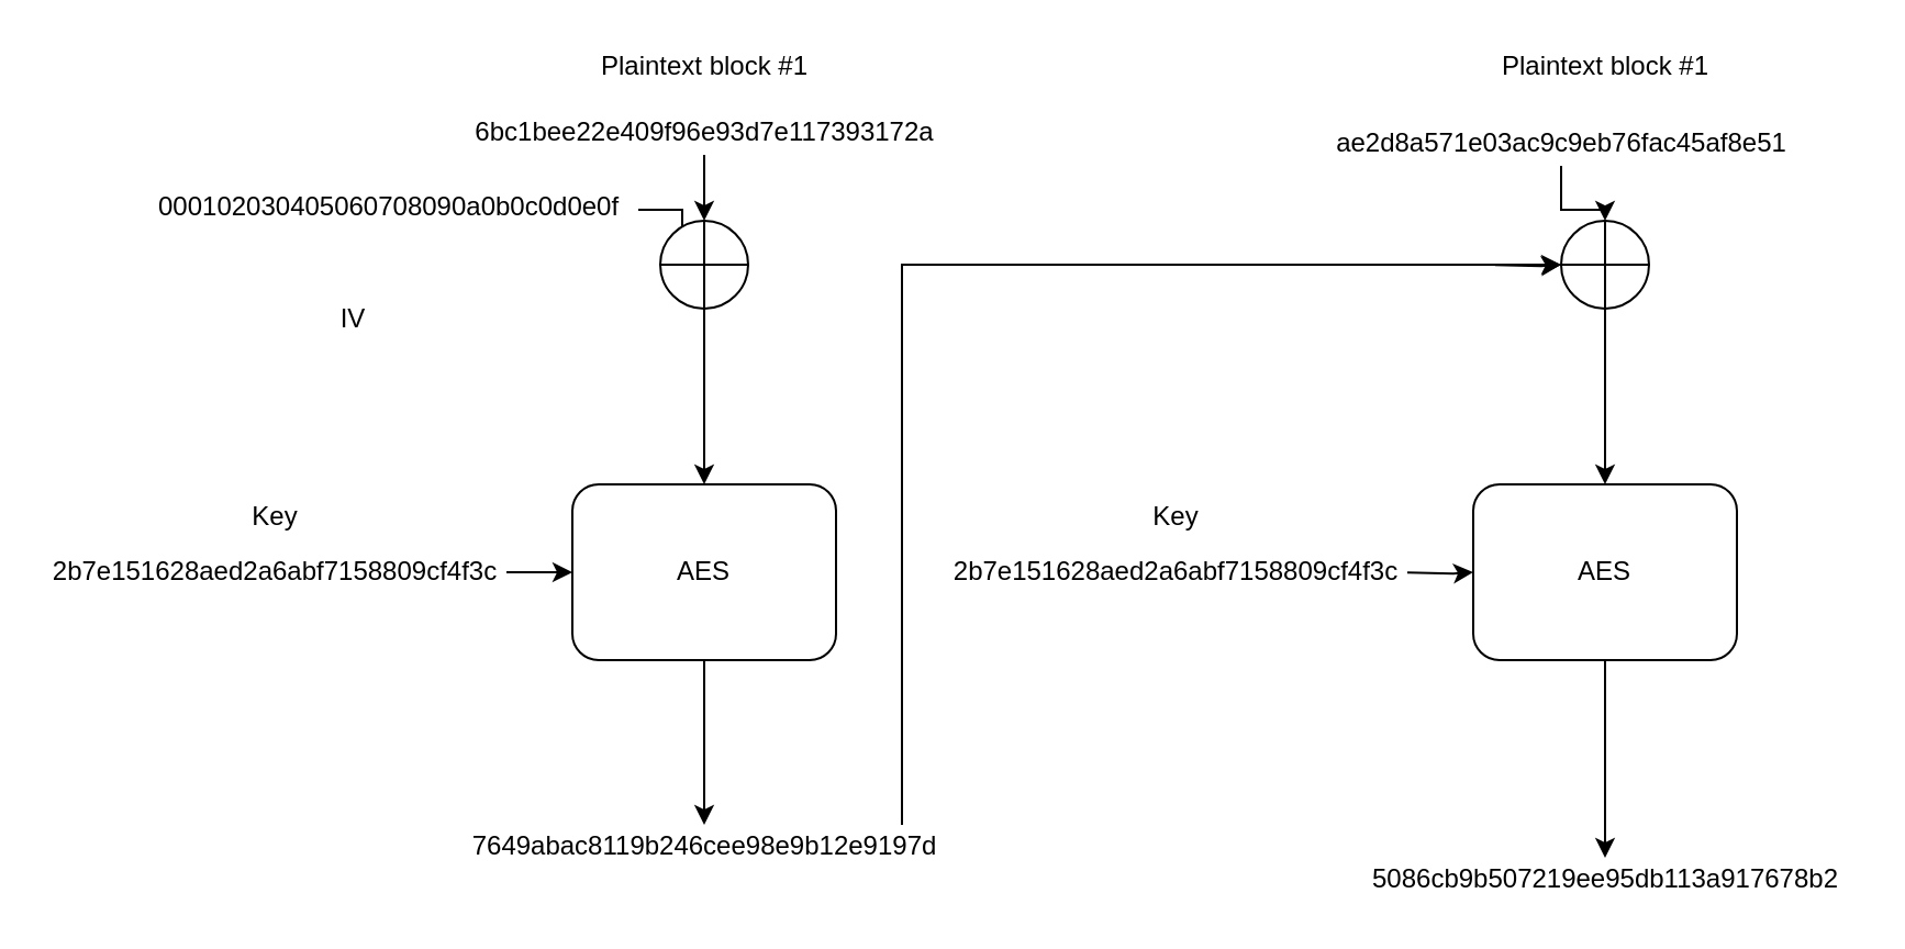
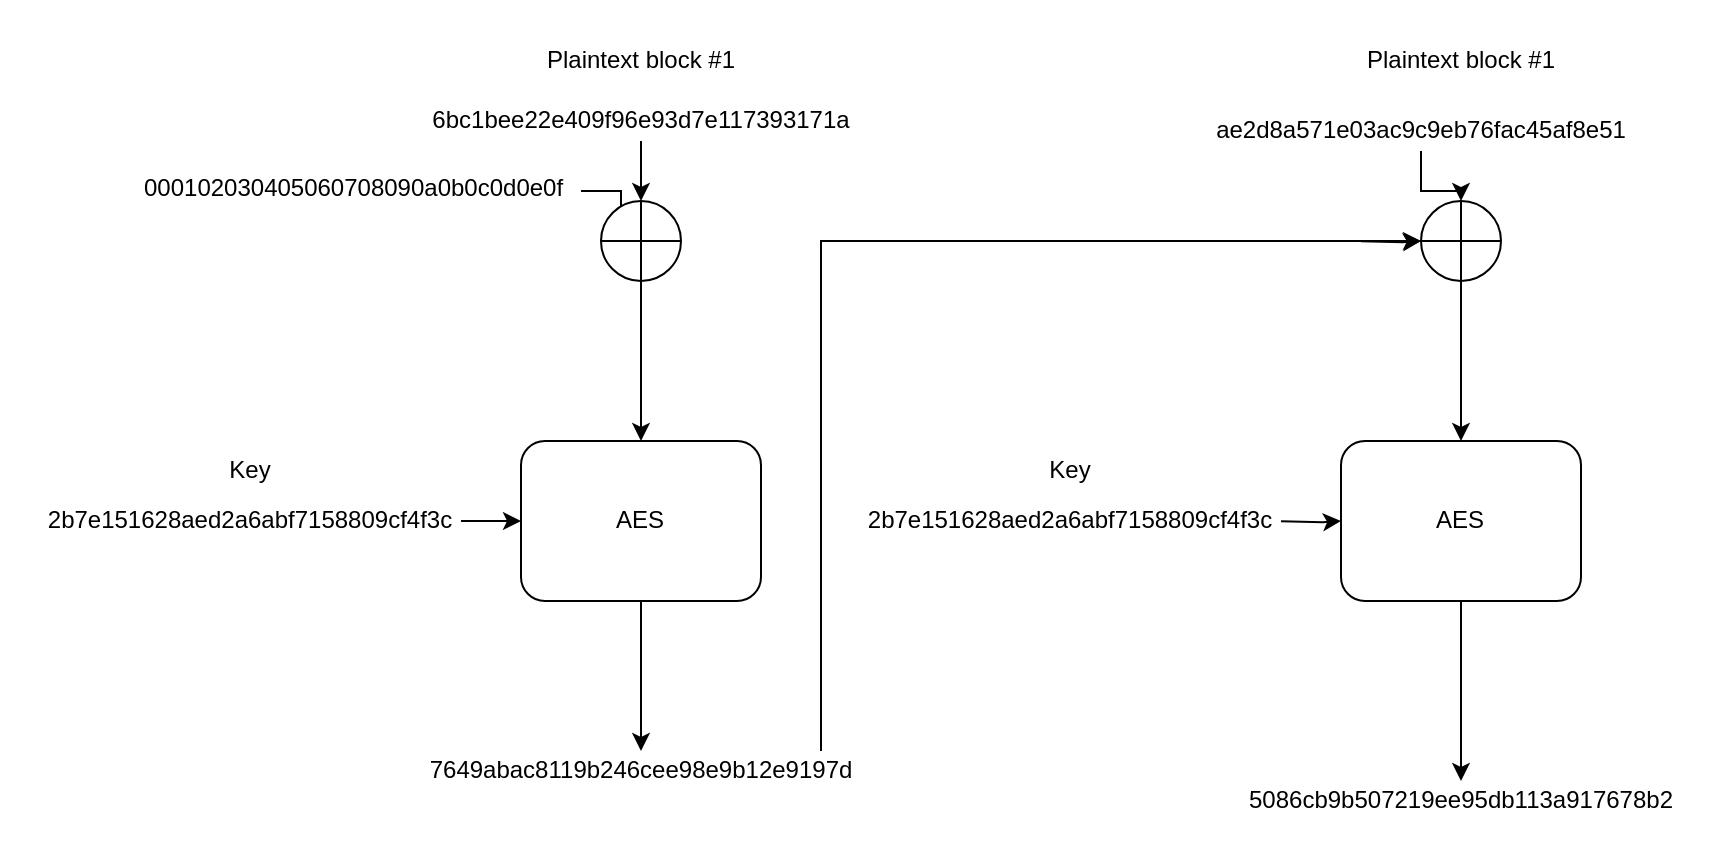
- <mxCell id="12" value="6bc1bee22e409f96e93d7e117393172a" style="text;html=1;align=center;verticalAlign=middle;resizable=0;points=[];autosize=1;strokeColor=none;fillColor=none;" vertex="1" parent="1"><mxGeometry x="210" y="50" width="220" height="20" as="geometry" /></mxCell>
+ <mxCell id="12" value="6bc1bee22e409f96e93d7e117393171a" style="text;html=1;align=center;verticalAlign=middle;resizable=0;points=[];autosize=1;strokeColor=none;fillColor=none;" vertex="1" parent="1"><mxGeometry x="210" y="50" width="220" height="20" as="geometry" /></mxCell>
- <mxCell id="13" value="IV" style="text;html=1;align=center;verticalAlign=middle;resizable=0;points=[];autosize=1;strokeColor=none;fillColor=none;" vertex="1" parent="1"><mxGeometry x="145" y="135" width="30" height="20" as="geometry" /></mxCell>
